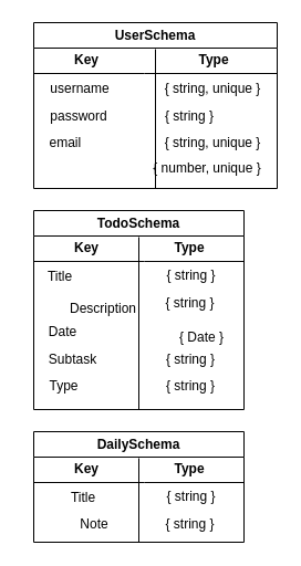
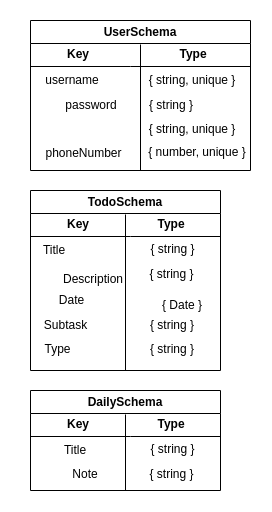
- <mxCell id="4" value="password" style="text;html=1;strokeColor=none;fillColor=none;align=center;verticalAlign=middle;whiteSpace=wrap;rounded=0;" vertex="1" parent="2"><mxGeometry x="16.88" y="78" width="48.25" height="14" as="geometry" /></mxCell>
+ <mxCell id="4" value="password" style="text;html=1;strokeColor=none;fillColor=none;align=center;verticalAlign=middle;whiteSpace=wrap;rounded=0;" vertex="1" parent="2"><mxGeometry x="36.88" y="78" width="48.25" height="14" as="geometry" /></mxCell>
- <mxCell id="5" value="email&amp;nbsp;" style="text;html=1;strokeColor=none;fillColor=none;align=center;verticalAlign=middle;whiteSpace=wrap;rounded=0;" vertex="1" parent="2"><mxGeometry x="15.0" y="102" width="31" height="14" as="geometry" /></mxCell>
- <mxCell id="15" value="{ number, unique }" style="text;html=1;strokeColor=none;fillColor=none;align=center;verticalAlign=middle;whiteSpace=wrap;rounded=0;" vertex="1" parent="1"><mxGeometry x="137" y="145" width="100" height="14" as="geometry" /></mxCell>
+ <mxCell id="15" value="{ number, unique }" style="text;html=1;strokeColor=none;fillColor=none;align=center;verticalAlign=middle;whiteSpace=wrap;rounded=0;" vertex="1" parent="1"><mxGeometry x="147" y="145" width="100" height="14" as="geometry" /></mxCell>
+ <mxCell id="10" value="phoneNumber" style="text;html=1;strokeColor=none;fillColor=none;align=center;verticalAlign=middle;whiteSpace=wrap;rounded=0;" vertex="1" parent="2"><mxGeometry x="8.5" y="126" width="88.5" height="14" as="geometry" /></mxCell>
- <mxCell id="23" value="Date" style="text;html=1;strokeColor=none;fillColor=none;align=center;verticalAlign=middle;whiteSpace=wrap;rounded=0;" vertex="1" parent="16"><mxGeometry x="7" y="103" width="39" height="14" as="geometry" /></mxCell>
+ <mxCell id="23" value="Date" style="text;html=1;strokeColor=none;fillColor=none;align=center;verticalAlign=middle;whiteSpace=wrap;rounded=0;" vertex="1" parent="16"><mxGeometry x="22" y="103" width="39" height="14" as="geometry" /></mxCell>
